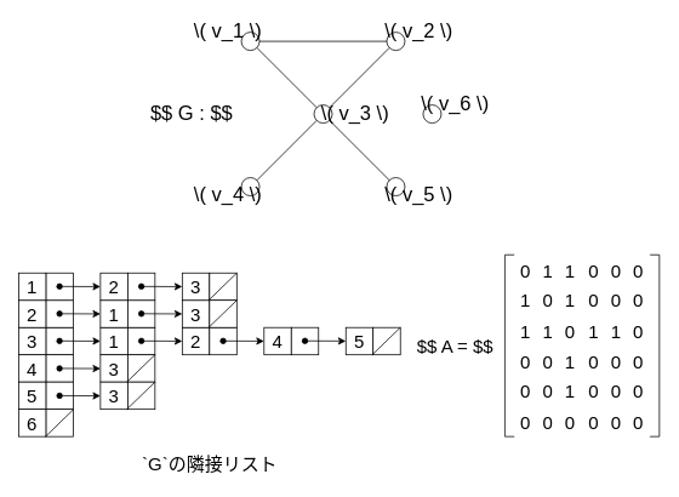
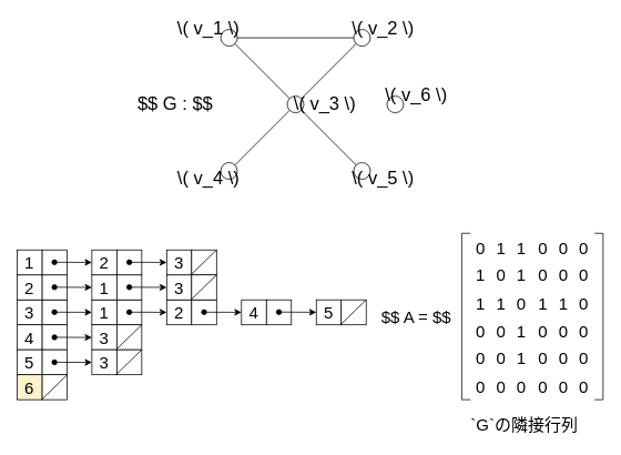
- <mxCell id="100" value="6" style="whiteSpace=wrap;html=1;aspect=fixed;fontSize=20;" parent="71" vertex="1"><mxGeometry y="150" width="30" height="30" as="geometry" /></mxCell>
+ <mxCell id="100" value="6" style="whiteSpace=wrap;html=1;aspect=fixed;fontSize=20;fillColor=#fff2cc;" parent="71" vertex="1"><mxGeometry y="150" width="30" height="30" as="geometry" /></mxCell>
- <mxCell id="3" value="`G`の隣接リスト" style="text;html=1;align=center;verticalAlign=middle;resizable=0;points=[];autosize=1;fontSize=20;" parent="1" vertex="1"><mxGeometry x="150" y="495" width="160" height="30" as="geometry" /></mxCell>
+ <mxCell id="2" value="`G`の隣接行列" style="text;html=1;align=center;verticalAlign=middle;resizable=0;points=[];autosize=1;fontSize=20;" parent="1" vertex="1"><mxGeometry x="560" y="495" width="140" height="30" as="geometry" /></mxCell>
